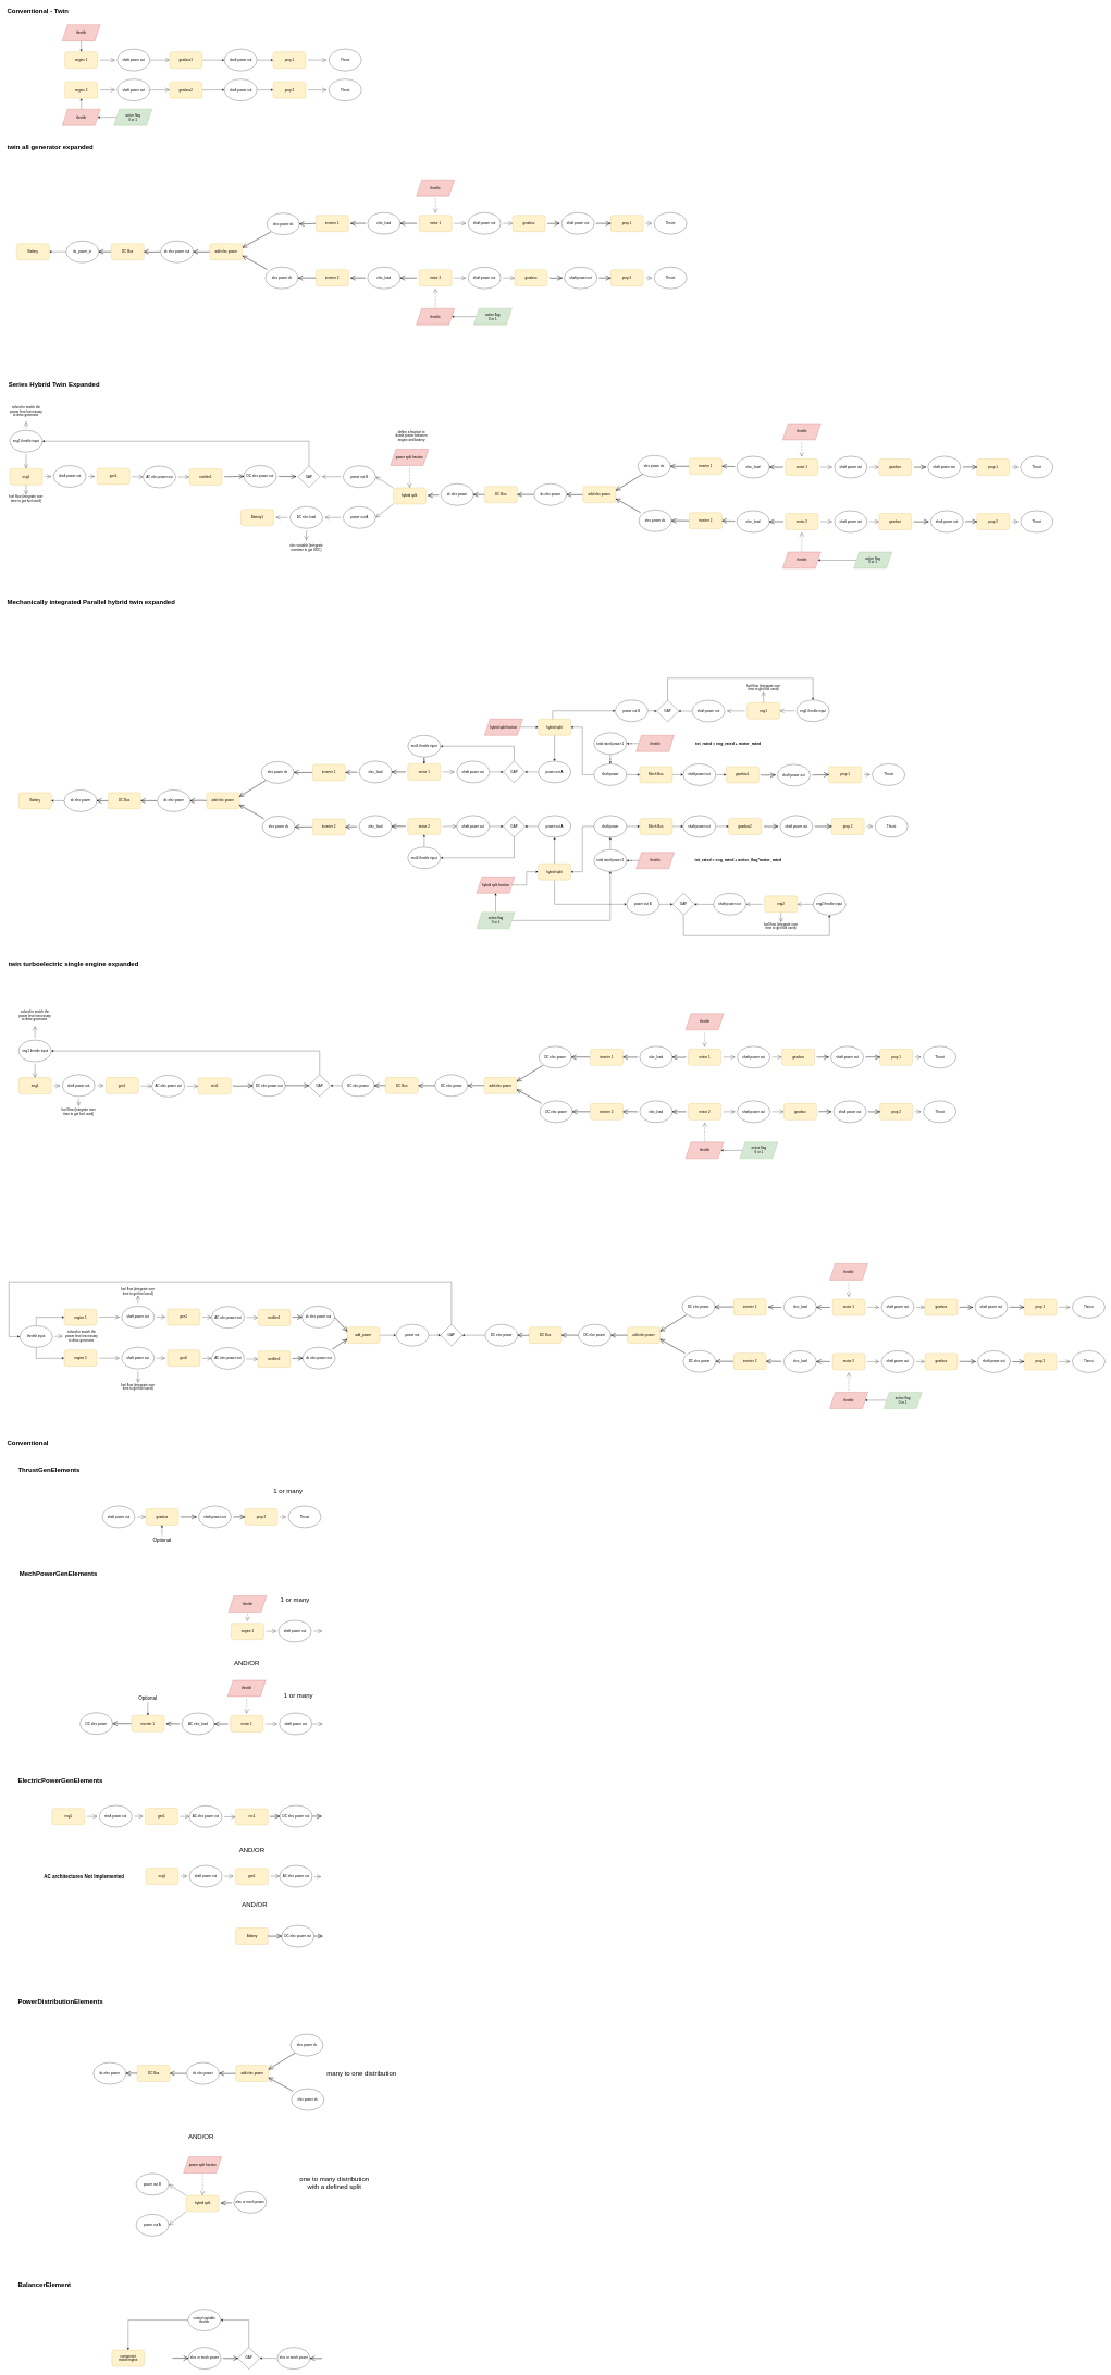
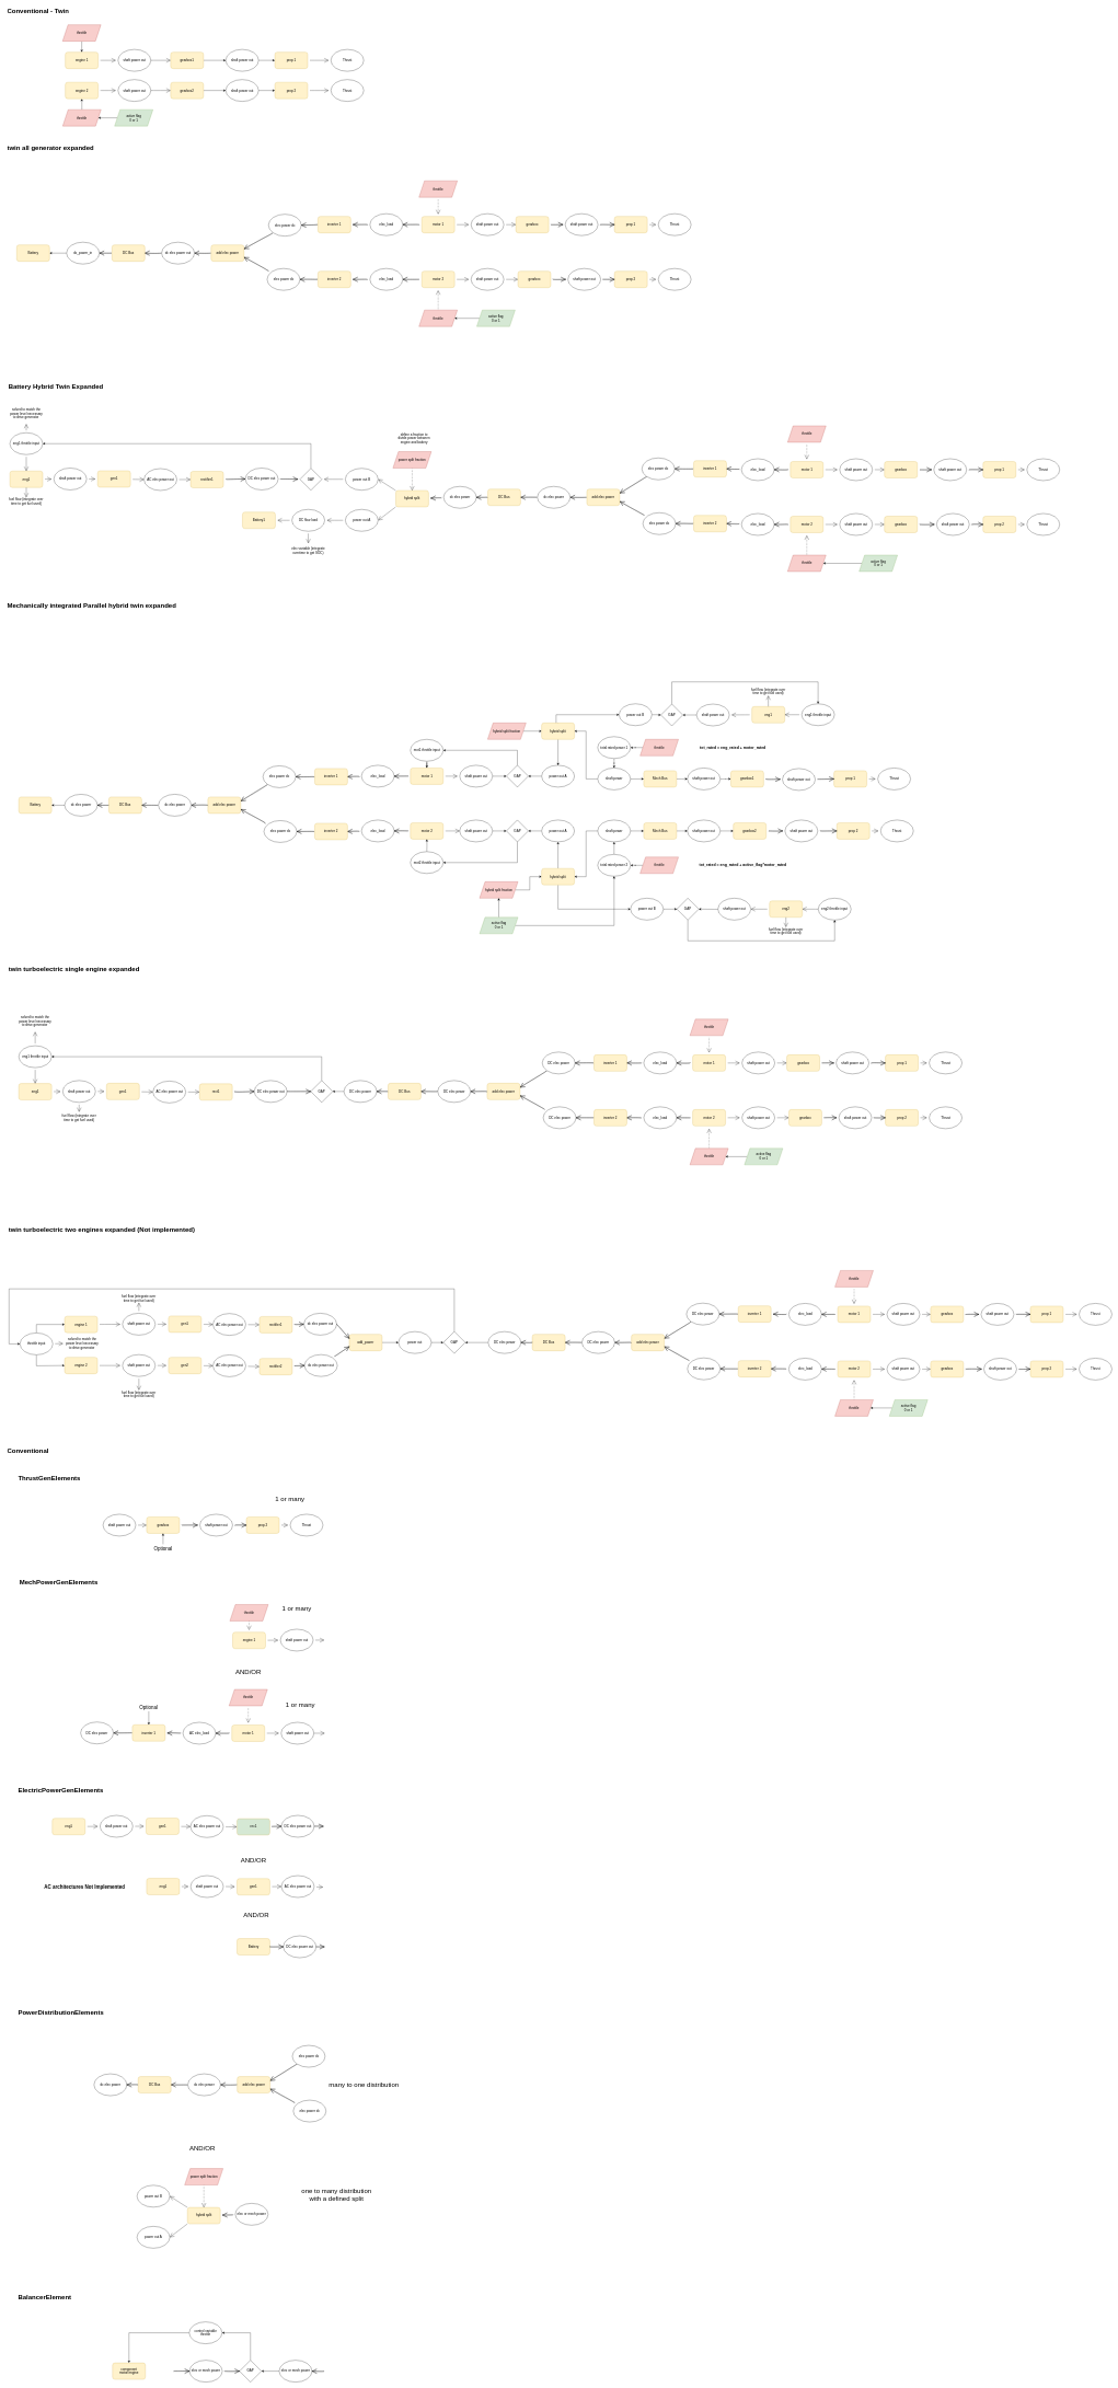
- <mxCell id="52" value="&lt;h1&gt;Series Hybrid Twin Expanded&lt;/h1&gt;" style="text;html=1;strokeColor=none;fillColor=none;spacing=5;spacingTop=-20;whiteSpace=wrap;overflow=hidden;rounded=0;" parent="1" vertex="1"><mxGeometry x="25" y="1390" width="370" height="50" as="geometry" /></mxCell>
+ <mxCell id="52" value="&lt;h1&gt;Battery Hybrid Twin Expanded&lt;/h1&gt;" style="text;html=1;strokeColor=none;fillColor=none;spacing=5;spacingTop=-20;whiteSpace=wrap;overflow=hidden;rounded=0;" parent="1" vertex="1"><mxGeometry x="25" y="1390" width="370" height="50" as="geometry" /></mxCell>
- <mxCell id="42" value="DC elec load" style="ellipse;whiteSpace=wrap;html=1;hachureGap=4;pointerEvents=0;" parent="1" vertex="1"><mxGeometry x="1065" y="1860" width="120" height="80" as="geometry" /></mxCell>
+ <mxCell id="42" value="DC flow load" style="ellipse;whiteSpace=wrap;html=1;hachureGap=4;pointerEvents=0;" parent="1" vertex="1"><mxGeometry x="1065" y="1860" width="120" height="80" as="geometry" /></mxCell>
+ <mxCell id="306" value="&lt;h1&gt;twin turboelectric two engines expanded (Not implemented)&lt;/h1&gt;" style="text;html=1;strokeColor=none;fillColor=none;spacing=5;spacingTop=-20;whiteSpace=wrap;overflow=hidden;rounded=0;" parent="1" vertex="1"><mxGeometry x="25" y="4470" width="735" height="50" as="geometry" /></mxCell>
- <mxCell id="480" value="rec1" style="rounded=1;whiteSpace=wrap;html=1;hachureGap=4;pointerEvents=0;fillColor=#fff2cc;strokeColor=#d6b656;" parent="1" vertex="1"><mxGeometry x="864.5" y="6642" width="120" height="60" as="geometry" /></mxCell>
+ <mxCell id="480" value="rec1" style="rounded=1;whiteSpace=wrap;html=1;hachureGap=4;pointerEvents=0;fillColor=#d5e8d4;strokeColor=#d6b656;" parent="1" vertex="1"><mxGeometry x="864.5" y="6642" width="120" height="60" as="geometry" /></mxCell>
